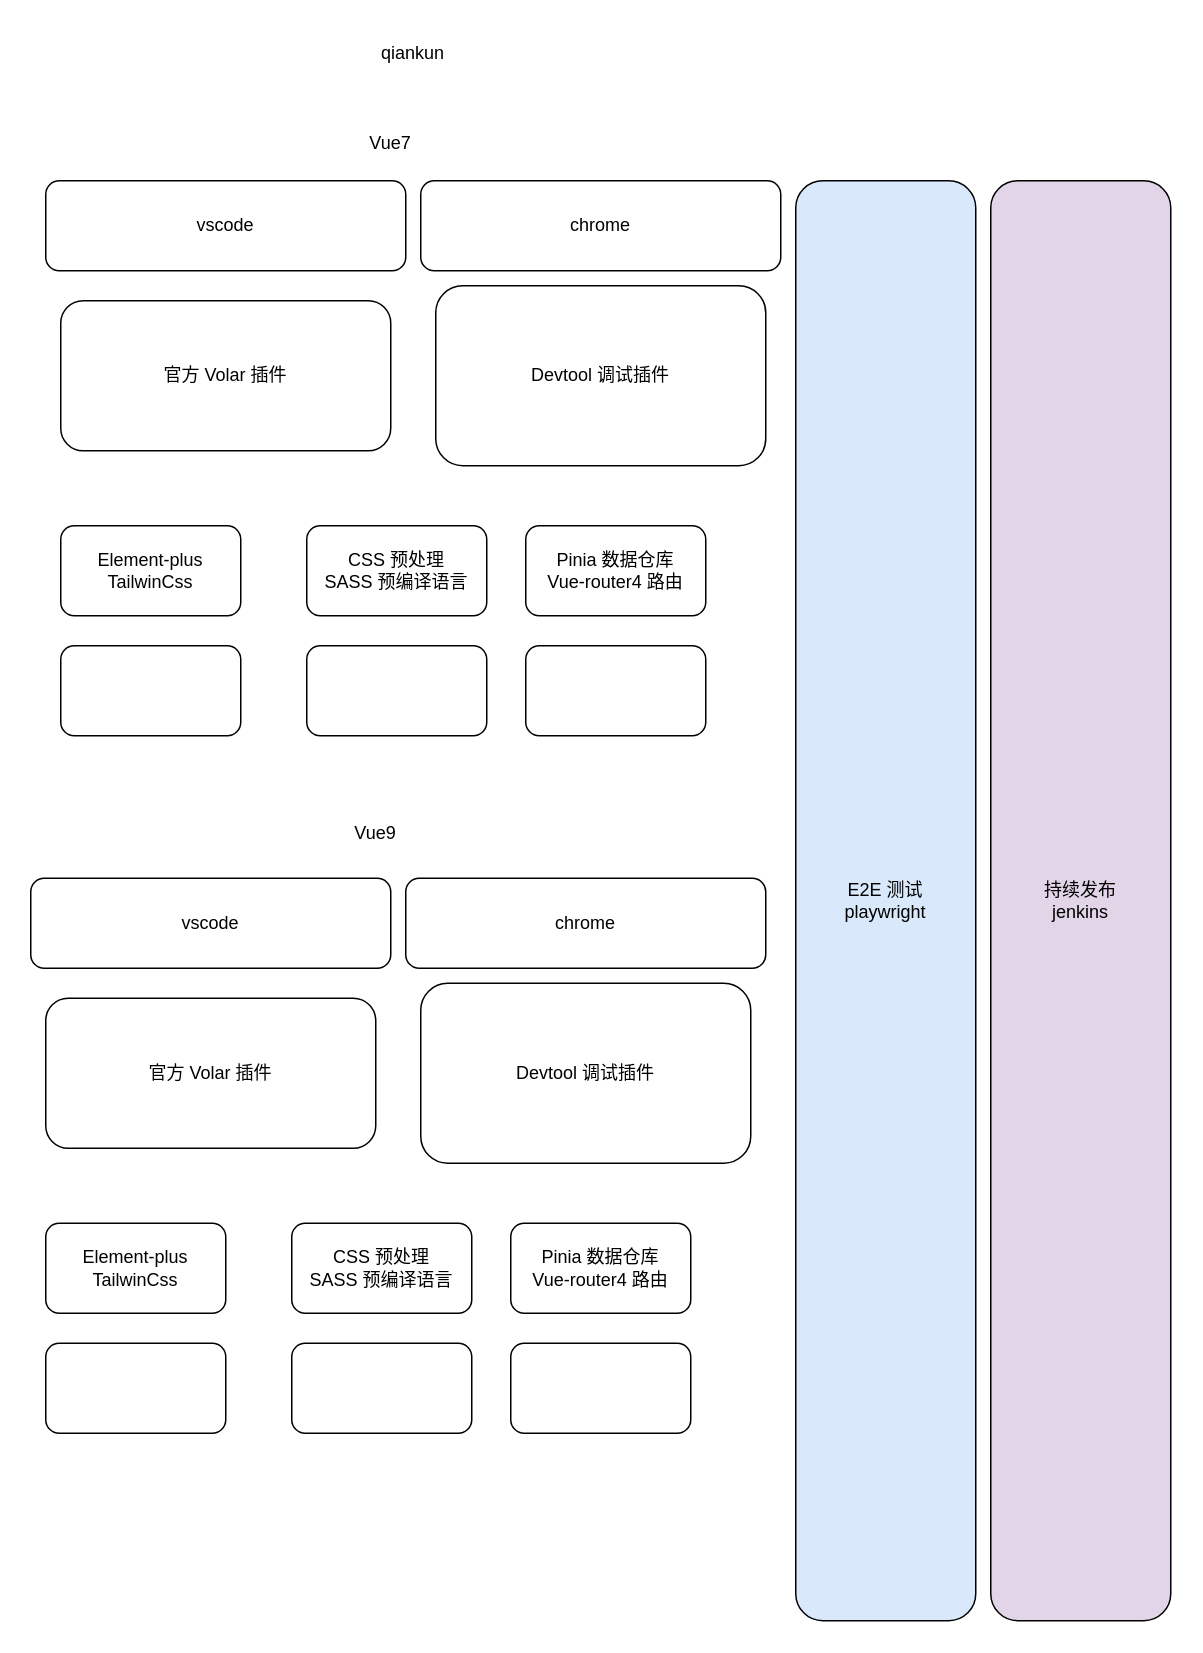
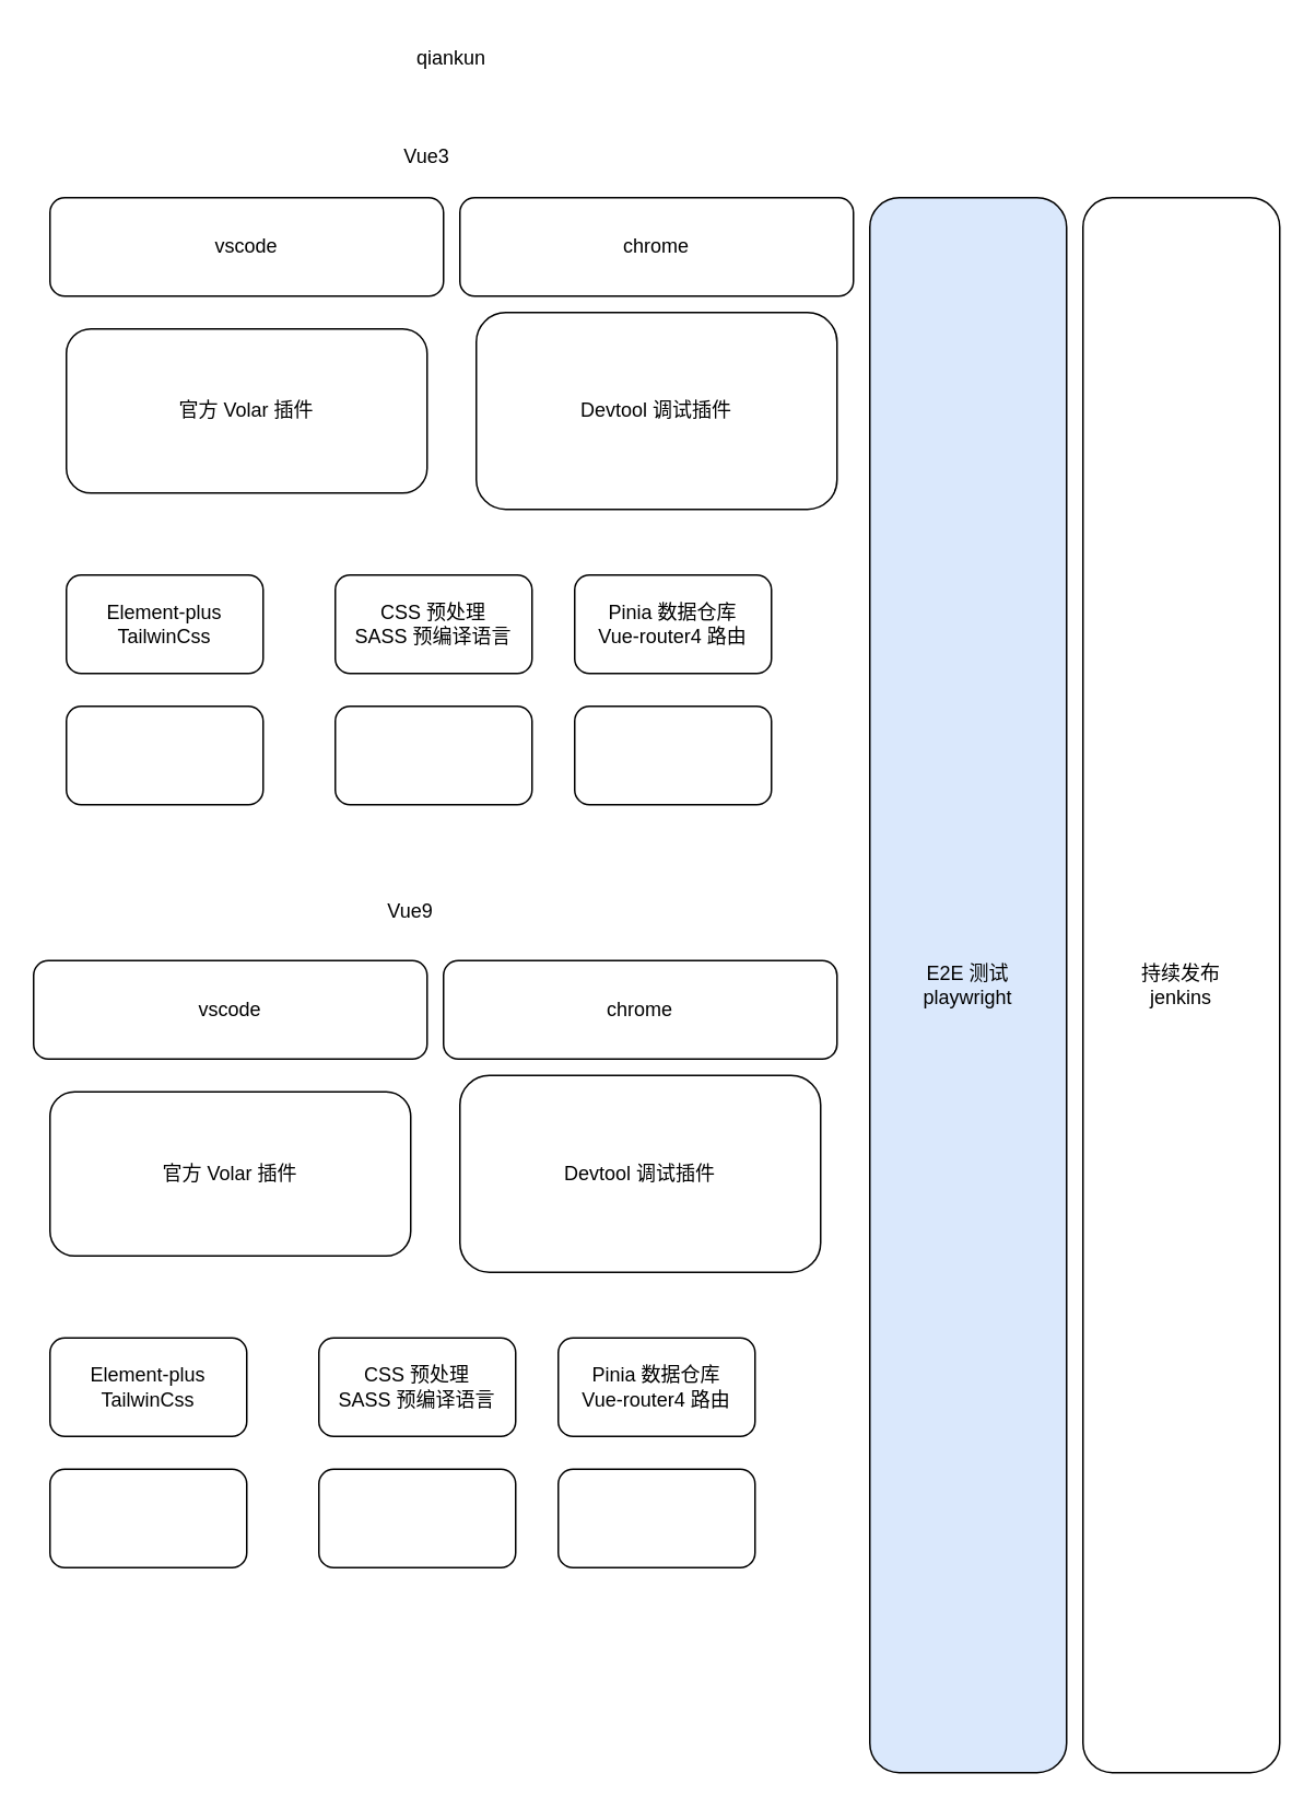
- <mxCell id="25" value="Vue7" style="text;html=1;strokeColor=none;fillColor=none;align=center;verticalAlign=middle;whiteSpace=wrap;rounded=0;" vertex="1" parent="1"><mxGeometry x="230" y="80" width="60" height="30" as="geometry" /></mxCell>
+ <mxCell id="25" value="Vue3" style="text;html=1;strokeColor=none;fillColor=none;align=center;verticalAlign=middle;whiteSpace=wrap;rounded=0;" vertex="1" parent="1"><mxGeometry x="230" y="80" width="60" height="30" as="geometry" /></mxCell>
- <mxCell id="13" value="持续发布&lt;br&gt;jenkins" style="rounded=1;whiteSpace=wrap;html=1;horizontal=1;fillColor=#e1d5e7;" vertex="1" parent="1"><mxGeometry x="660" y="120" width="120" height="960" as="geometry" /></mxCell>
+ <mxCell id="13" value="持续发布&lt;br&gt;jenkins" style="rounded=1;whiteSpace=wrap;html=1;horizontal=1;" vertex="1" parent="1"><mxGeometry x="660" y="120" width="120" height="960" as="geometry" /></mxCell>
